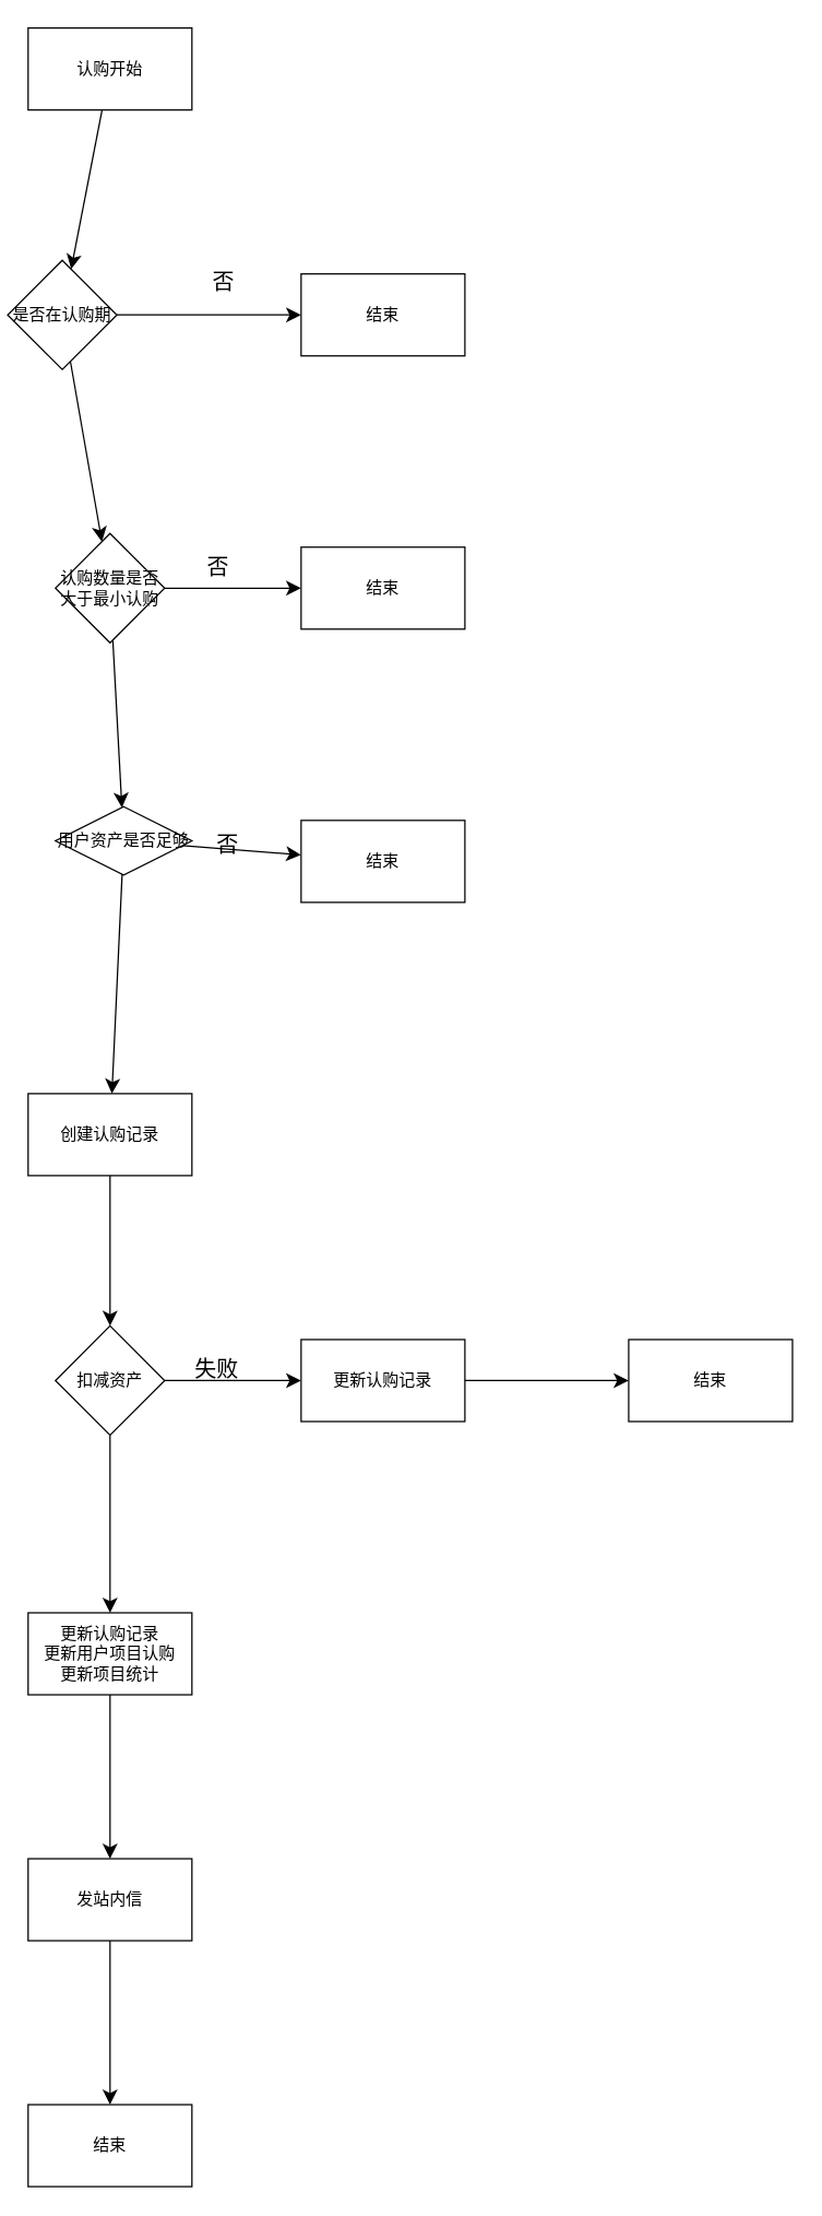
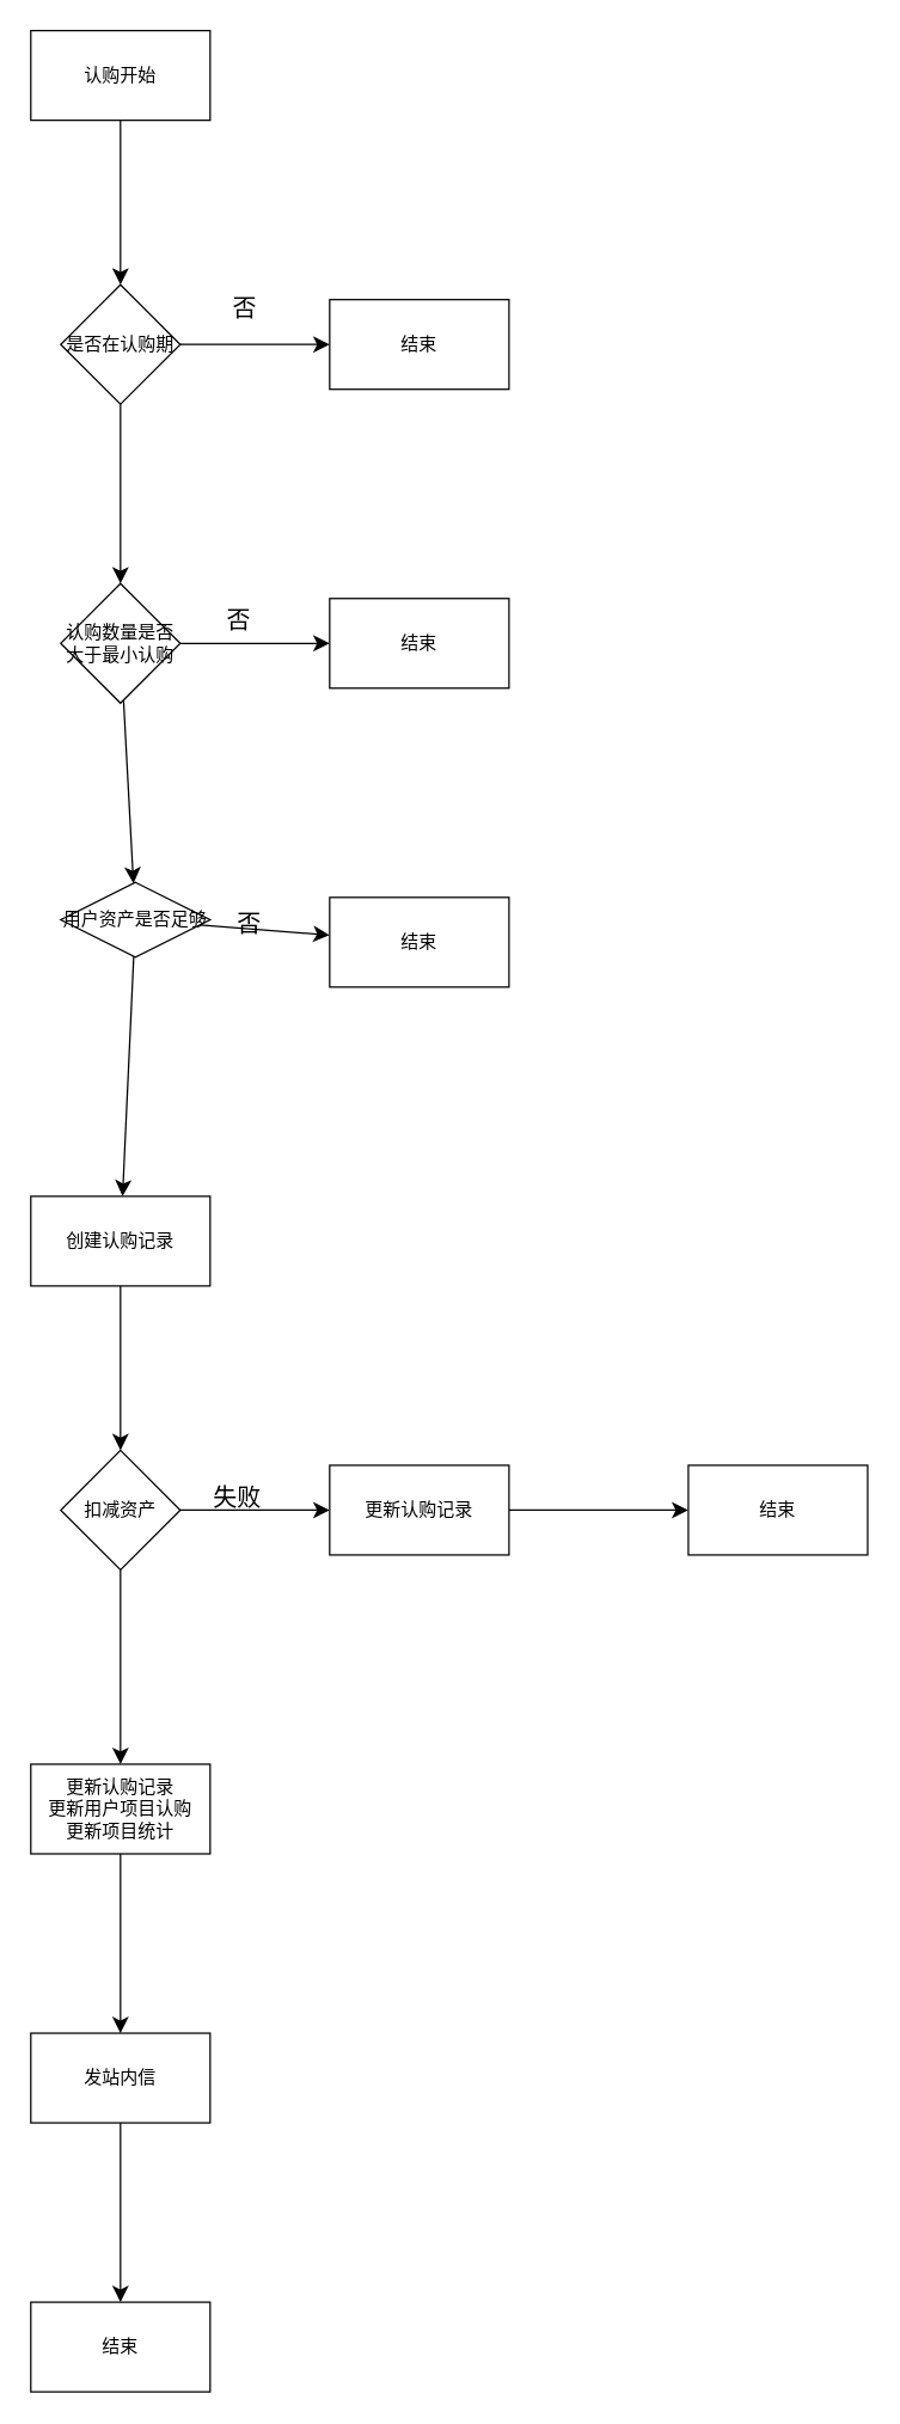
- <mxCell id="6" value="是否在认购期" style="rhombus;whiteSpace=wrap;html=1;rounded=0;" vertex="1" parent="1"><mxGeometry x="5" y="190" width="80" height="80" as="geometry" /></mxCell>
+ <mxCell id="6" value="是否在认购期" style="rhombus;whiteSpace=wrap;html=1;rounded=0;" vertex="1" parent="1"><mxGeometry x="40" y="190" width="80" height="80" as="geometry" /></mxCell>
